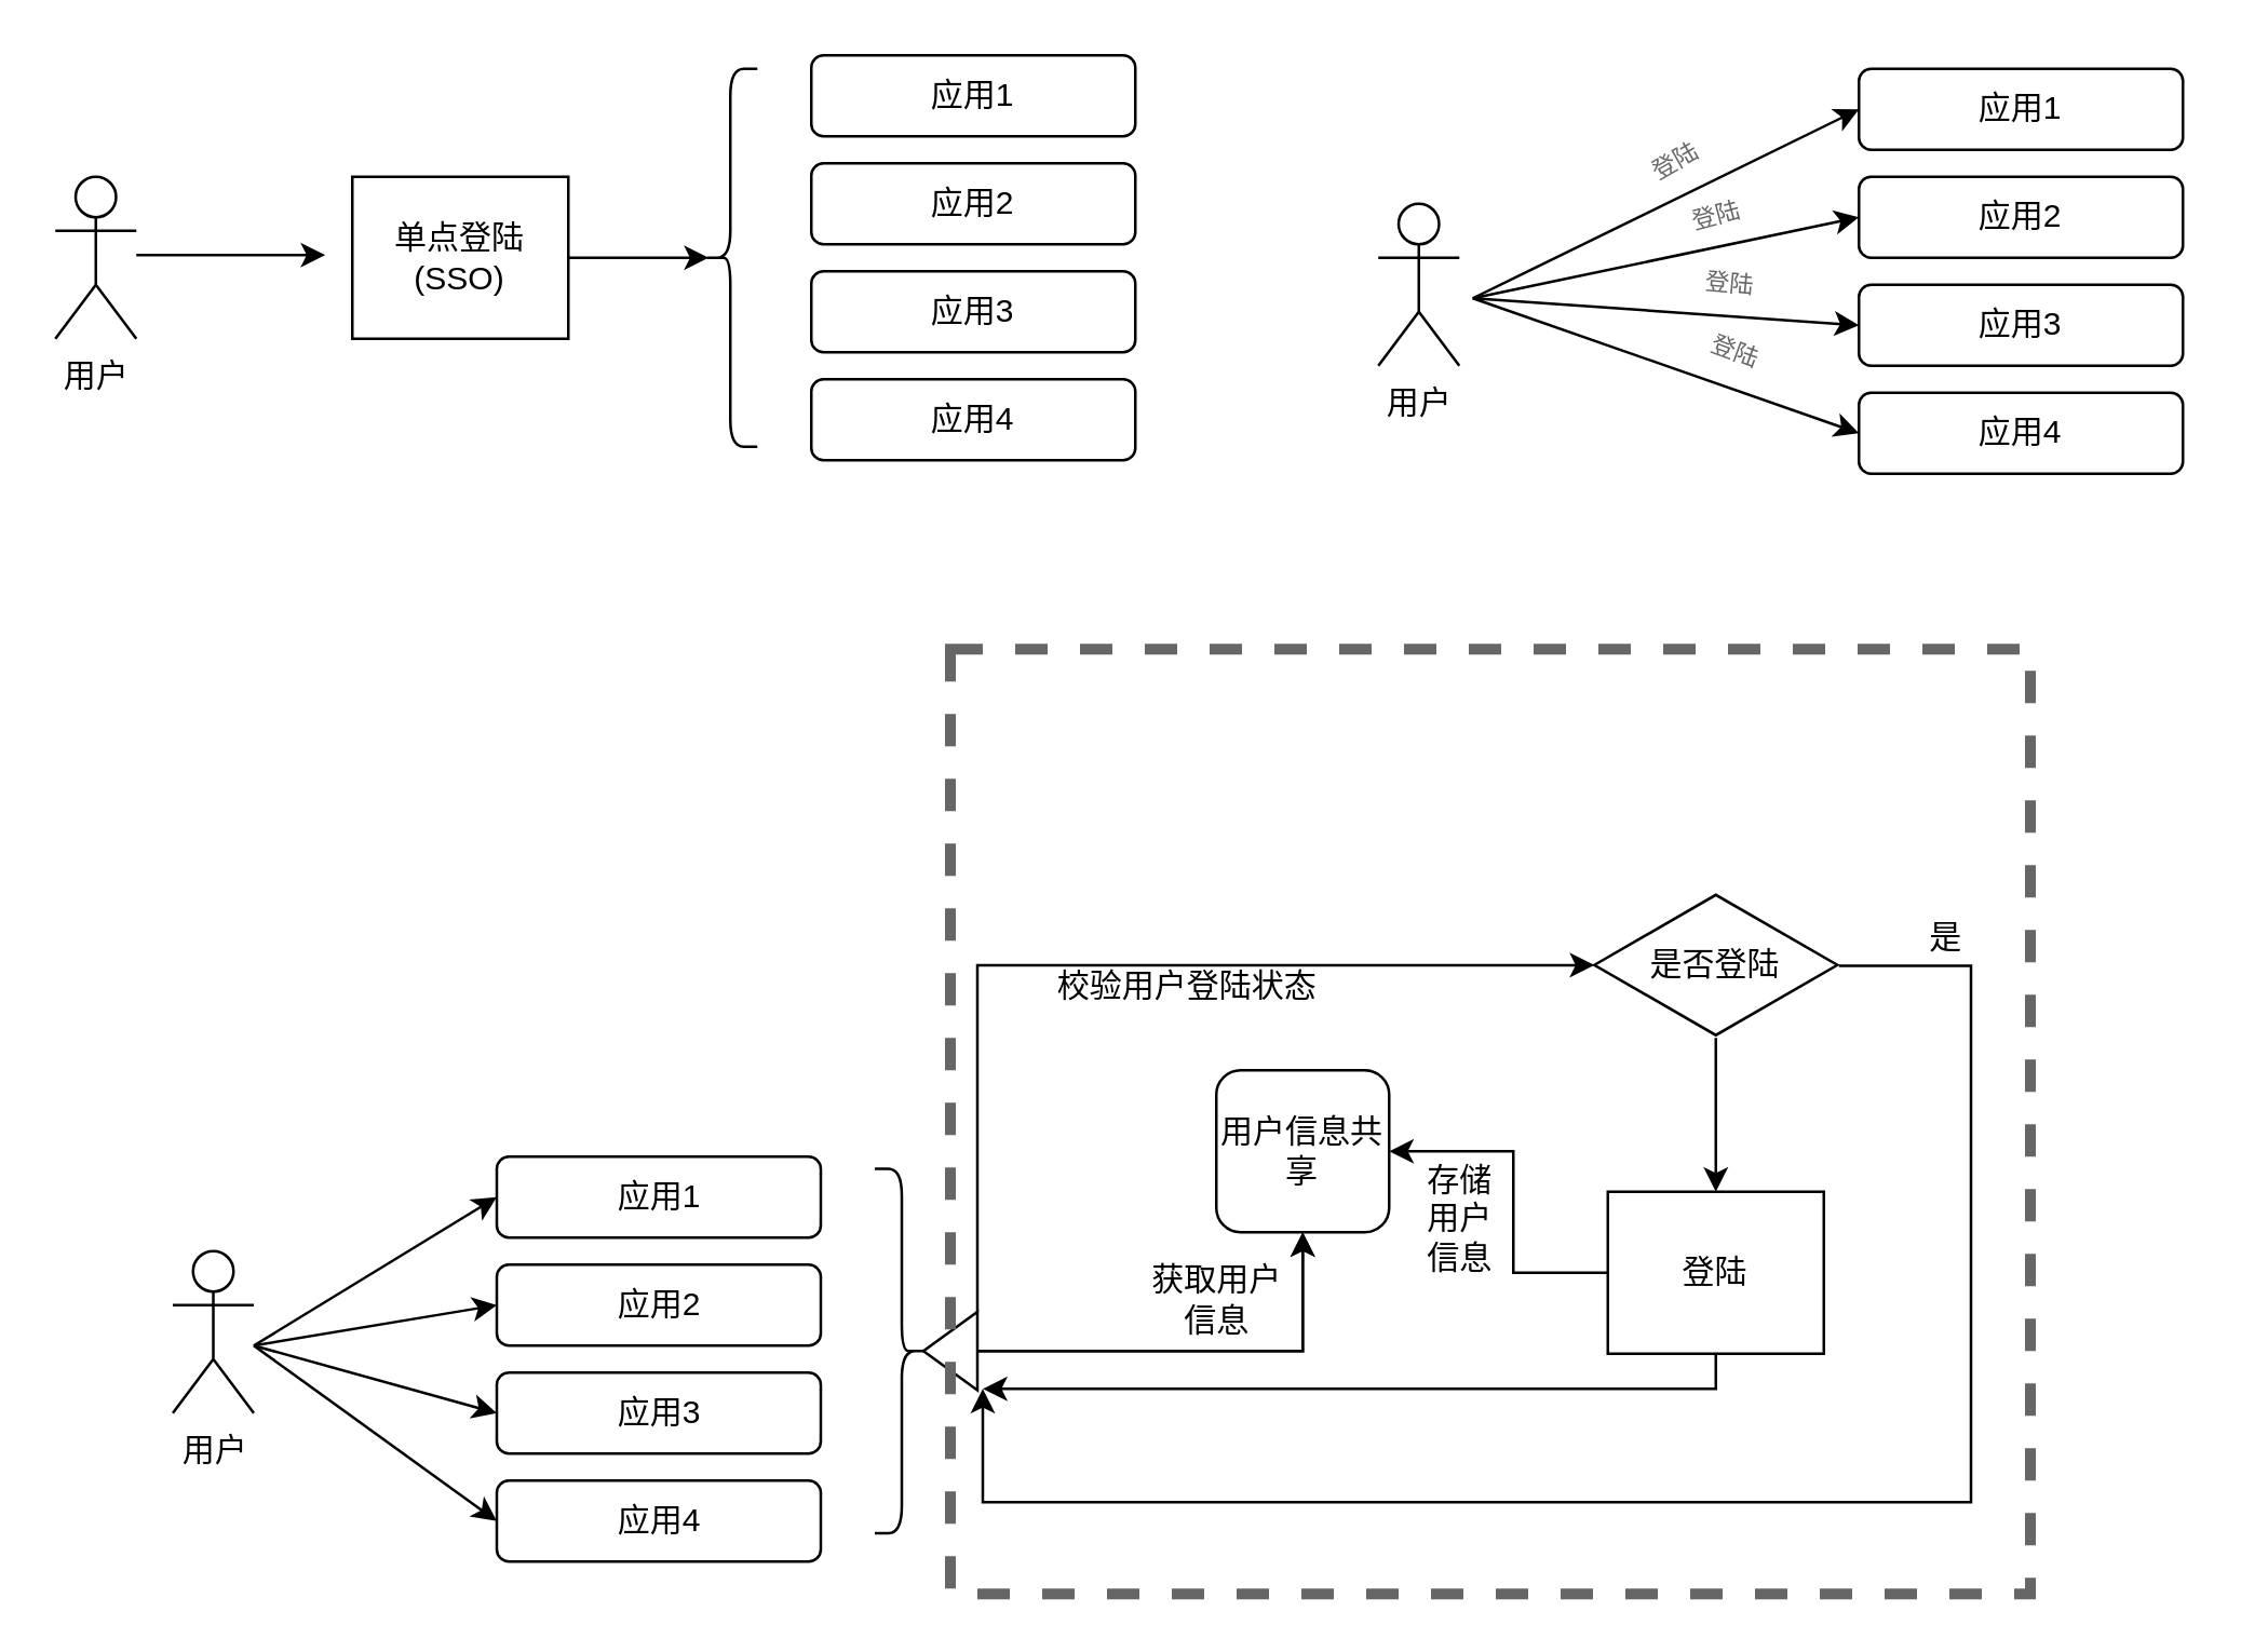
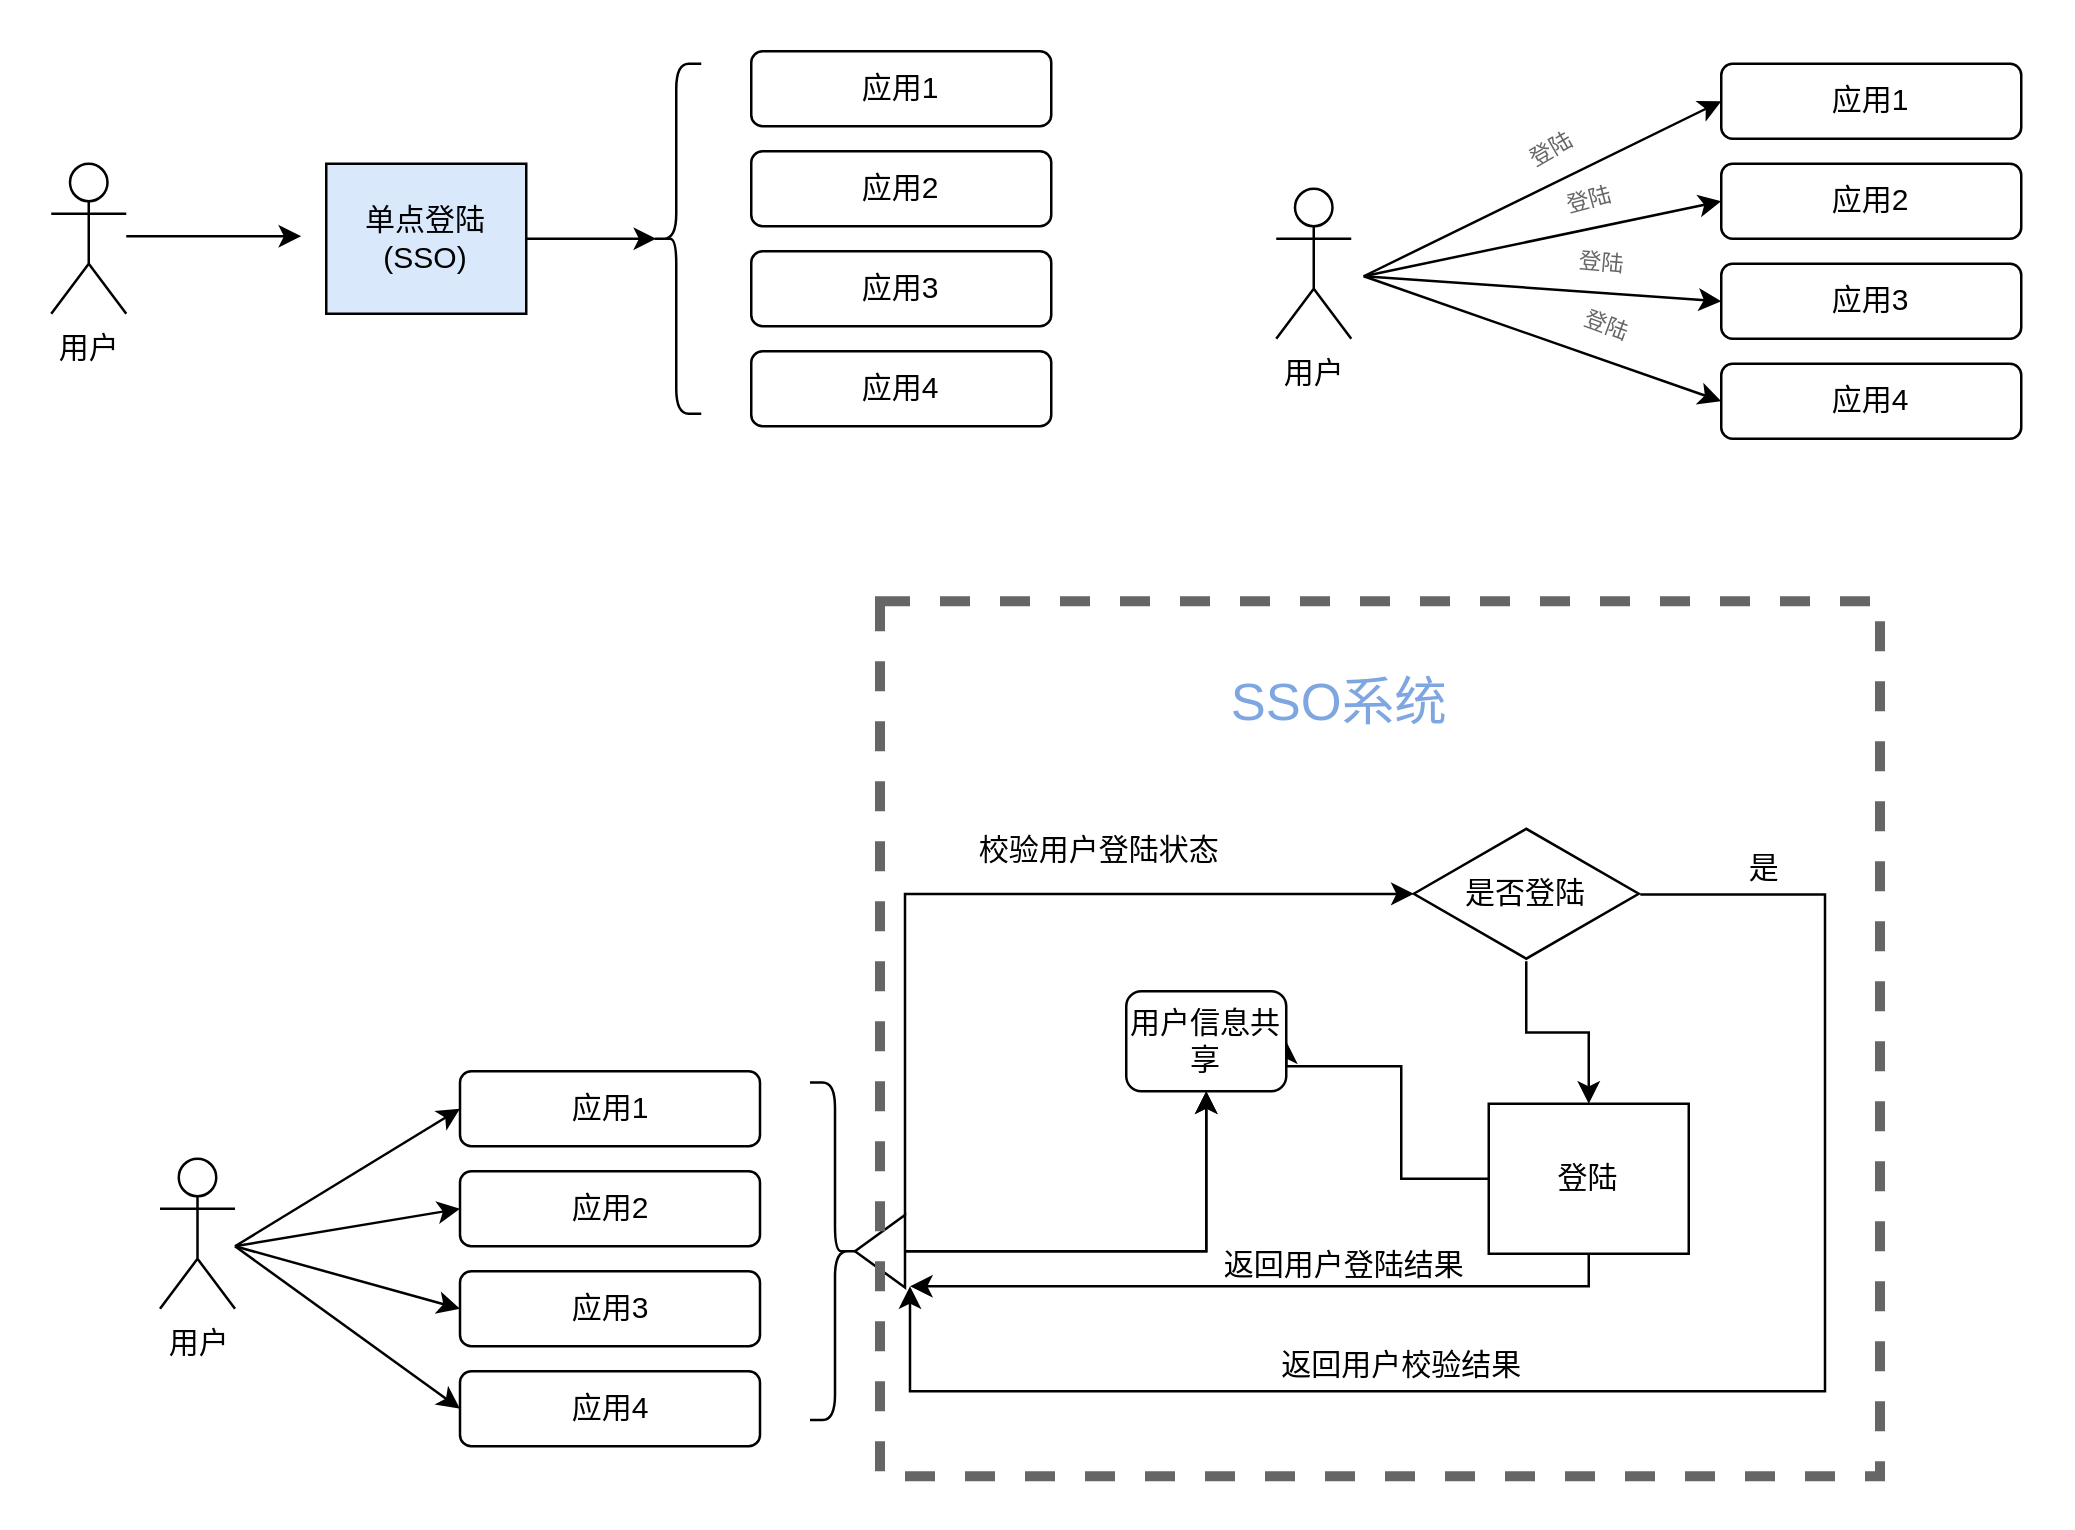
- <mxCell id="2" value="单点登陆&lt;br&gt;(SSO)" style="rounded=0;whiteSpace=wrap;html=1;" vertex="1" parent="1"><mxGeometry x="130" y="65" width="80" height="60" as="geometry" /></mxCell>
+ <mxCell id="2" value="单点登陆&lt;br&gt;(SSO)" style="rounded=0;whiteSpace=wrap;html=1;fillColor=#dae8fc;" vertex="1" parent="1"><mxGeometry x="130" y="65" width="80" height="60" as="geometry" /></mxCell>
+ <mxCell id="39" value="SSO系统" style="text;html=1;align=center;verticalAlign=middle;resizable=0;points=[];;autosize=1;fontSize=21;fontColor=#7EA6E0;" vertex="1" parent="1"><mxGeometry x="485" y="265" width="100" height="30" as="geometry" /></mxCell>
- <mxCell id="29" value="是" style="text;html=1;align=center;verticalAlign=middle;resizable=0;points=[];;autosize=1;" vertex="1" parent="1"><mxGeometry x="705" y="337" width="30" height="20" as="geometry" /></mxCell>
+ <mxCell id="29" value="是" style="text;html=1;align=center;verticalAlign=middle;resizable=0;points=[];;autosize=1;" vertex="1" parent="1"><mxGeometry x="690" y="337" width="30" height="20" as="geometry" /></mxCell>
- <mxCell id="25" value="是否登陆" style="html=1;whiteSpace=wrap;aspect=fixed;shape=isoRectangle;" vertex="1" parent="1"><mxGeometry x="590" y="330" width="90" height="54" as="geometry" /></mxCell>
+ <mxCell id="25" value="是否登陆" style="html=1;whiteSpace=wrap;aspect=fixed;shape=isoRectangle;" vertex="1" parent="1"><mxGeometry x="565" y="330" width="90" height="54" as="geometry" /></mxCell>
- <mxCell id="37" value="校验用户登陆状态" style="text;html=1;align=center;verticalAlign=middle;resizable=0;points=[];;autosize=1;" vertex="1" parent="1"><mxGeometry x="383.5" y="355" width="110" height="20" as="geometry" /></mxCell>
+ <mxCell id="37" value="校验用户登陆状态" style="text;html=1;align=center;verticalAlign=middle;resizable=0;points=[];;autosize=1;" vertex="1" parent="1"><mxGeometry x="383.5" y="330" width="110" height="20" as="geometry" /></mxCell>
- <mxCell id="30" value="用户信息共享" style="rounded=1;whiteSpace=wrap;html=1;" vertex="1" parent="1"><mxGeometry x="450" y="396" width="64" height="60" as="geometry" /></mxCell>
+ <mxCell id="30" value="用户信息共享" style="rounded=1;whiteSpace=wrap;html=1;" vertex="1" parent="1"><mxGeometry x="450" y="396" width="64" height="40" as="geometry" /></mxCell>
- <mxCell id="26" value="存储&lt;br&gt;用户&lt;br&gt;信息" style="text;html=1;align=center;verticalAlign=middle;resizable=0;points=[];;autosize=1;" vertex="1" parent="1"><mxGeometry x="520" y="426" width="40" height="50" as="geometry" /></mxCell>
- <mxCell id="31" value="获取用户&lt;br&gt;信息" style="text;html=1;align=center;verticalAlign=middle;resizable=0;points=[];;autosize=1;" vertex="1" parent="1"><mxGeometry x="420" y="466" width="60" height="30" as="geometry" /></mxCell>
+ <mxCell id="33" value="返回用户登陆结果" style="text;html=1;align=center;verticalAlign=middle;resizable=0;points=[];;autosize=1;" vertex="1" parent="1"><mxGeometry x="482" y="496" width="110" height="20" as="geometry" /></mxCell>
+ <mxCell id="32" value="返回用户校验结果" style="text;html=1;align=center;verticalAlign=middle;resizable=0;points=[];;autosize=1;" vertex="1" parent="1"><mxGeometry x="505" y="536" width="110" height="20" as="geometry" /></mxCell>
